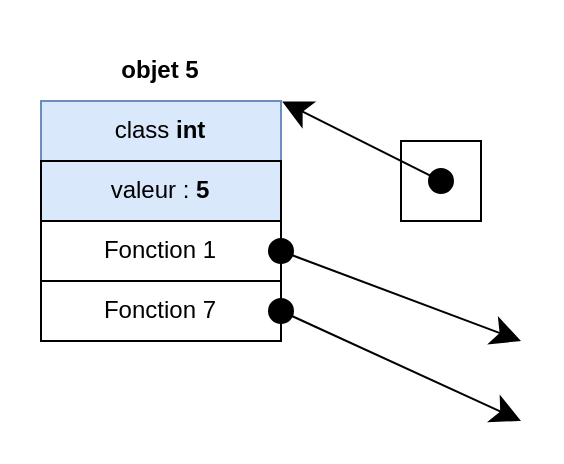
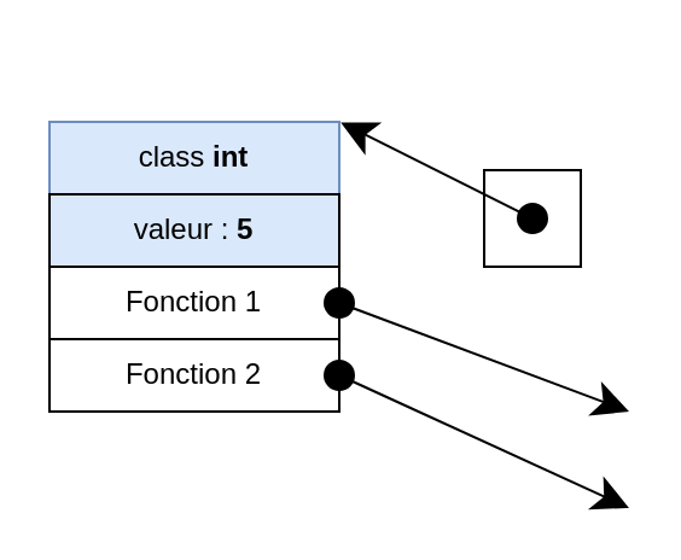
- <mxCell id="8" value="&lt;b&gt;objet 5&lt;/b&gt;" style="text;html=1;strokeColor=none;fillColor=none;align=center;verticalAlign=middle;whiteSpace=wrap;rounded=0;" vertex="1" parent="1"><mxGeometry x="20" y="20" width="120" height="30" as="geometry" /></mxCell>
- <mxCell id="6" value="Fonction 7" style="rounded=0;whiteSpace=wrap;html=1;align=center;" vertex="1" parent="1"><mxGeometry x="20" y="140" width="120" height="30" as="geometry" /></mxCell>
+ <mxCell id="6" value="Fonction 2" style="rounded=0;whiteSpace=wrap;html=1;align=center;" vertex="1" parent="1"><mxGeometry x="20" y="140" width="120" height="30" as="geometry" /></mxCell>
